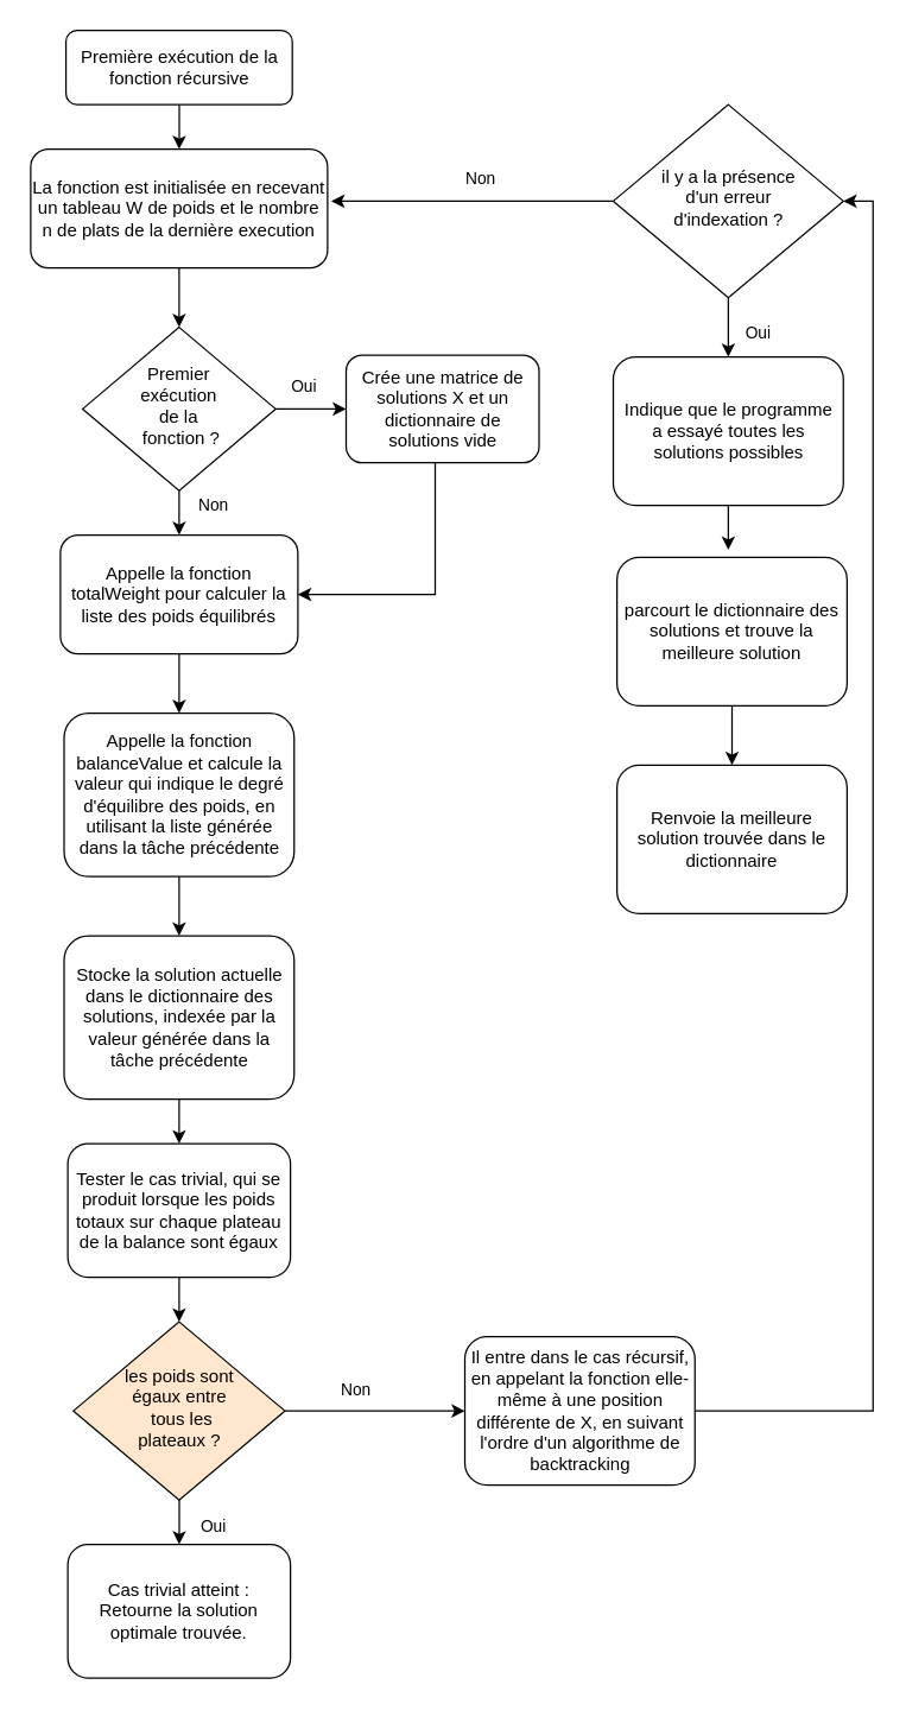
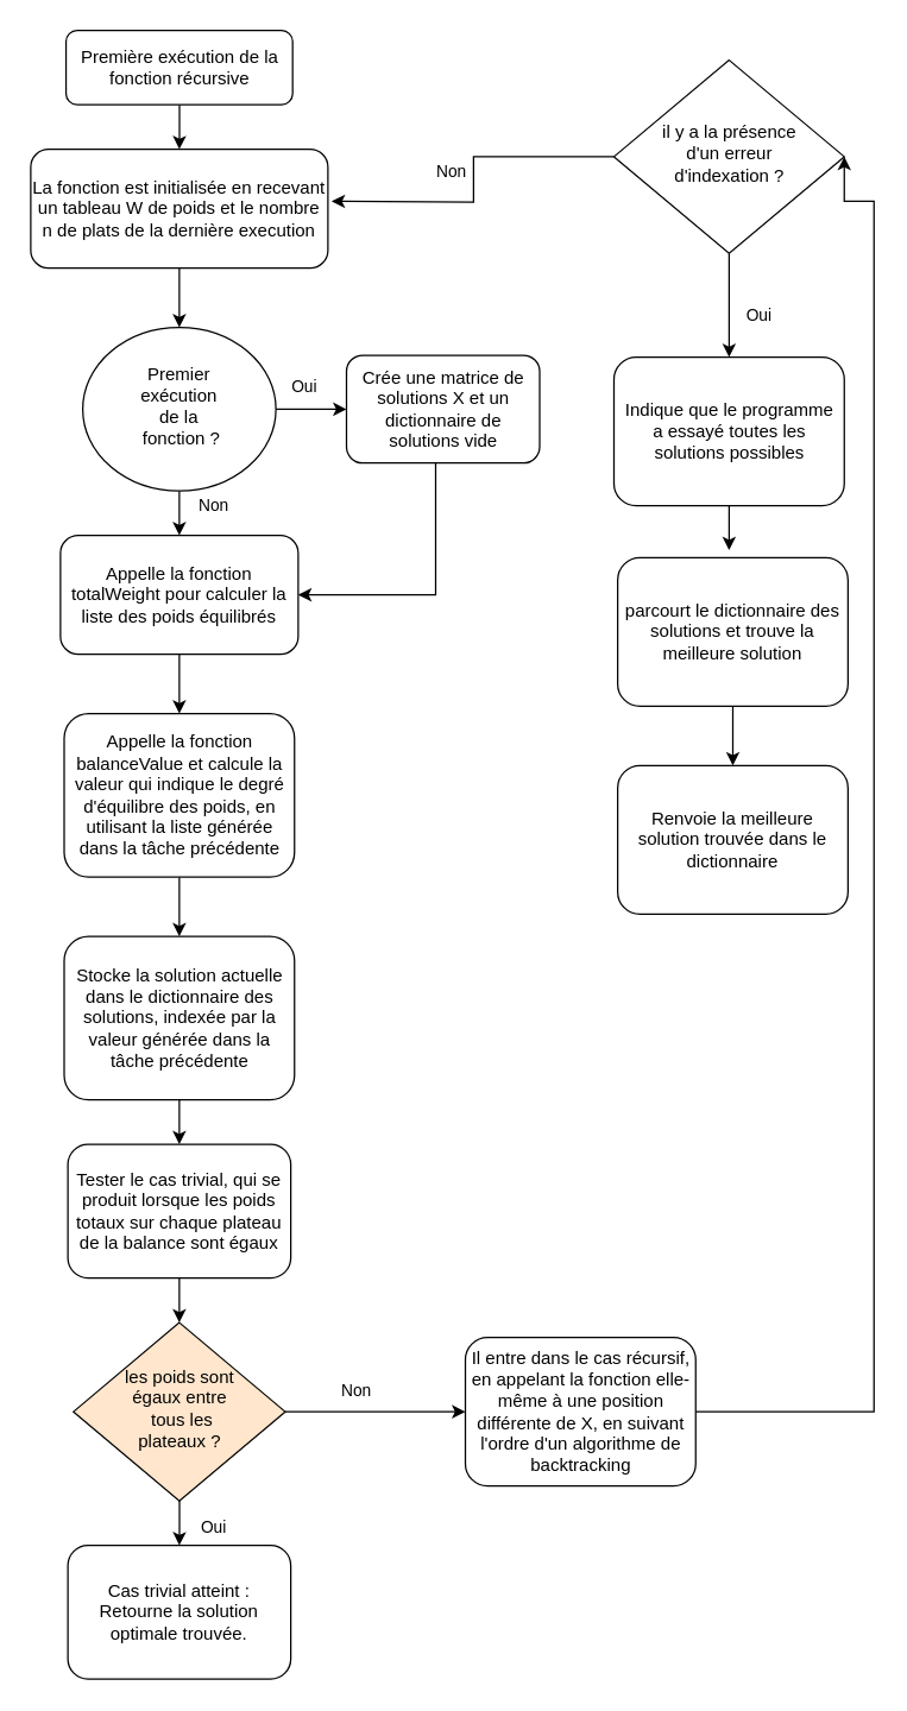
- <mxCell id="26" value="il y a la présence &lt;br&gt;d'un erreur &lt;br&gt;d'indexation ?" style="rhombus;whiteSpace=wrap;html=1;shadow=0;fontFamily=Helvetica;fontSize=12;align=center;strokeWidth=1;spacing=6;spacingTop=-4;" vertex="1" parent="1"><mxGeometry x="412.5" y="70" width="155" height="130" as="geometry" /></mxCell>
+ <mxCell id="26" value="il y a la présence &lt;br&gt;d'un erreur &lt;br&gt;d'indexation ?" style="rhombus;whiteSpace=wrap;html=1;shadow=0;fontFamily=Helvetica;fontSize=12;align=center;strokeWidth=1;spacing=6;spacingTop=-4;" vertex="1" parent="1"><mxGeometry x="412.5" y="40" width="155" height="130" as="geometry" /></mxCell>
- <mxCell id="6" value="&lt;div&gt;Premier&lt;/div&gt;&lt;div&gt;exécution&lt;/div&gt;&lt;div&gt;de la&lt;/div&gt;&lt;div&gt;&amp;nbsp;fonction ?&lt;/div&gt;" style="rhombus;whiteSpace=wrap;html=1;shadow=0;fontFamily=Helvetica;fontSize=12;align=center;strokeWidth=1;spacing=6;spacingTop=-4;" parent="1" vertex="1"><mxGeometry x="55" y="220" width="130" height="110" as="geometry" /></mxCell>
+ <mxCell id="6" value="&lt;div&gt;Premier&lt;/div&gt;&lt;div&gt;exécution&lt;/div&gt;&lt;div&gt;de la&lt;/div&gt;&lt;div&gt;&amp;nbsp;fonction ?&lt;/div&gt;" style="ellipse;whiteSpace=wrap;html=1;shadow=0;fontFamily=Helvetica;fontSize=12;align=center;strokeWidth=1;spacing=6;spacingTop=-4;" parent="1" vertex="1"><mxGeometry x="55" y="220" width="130" height="110" as="geometry" /></mxCell>
